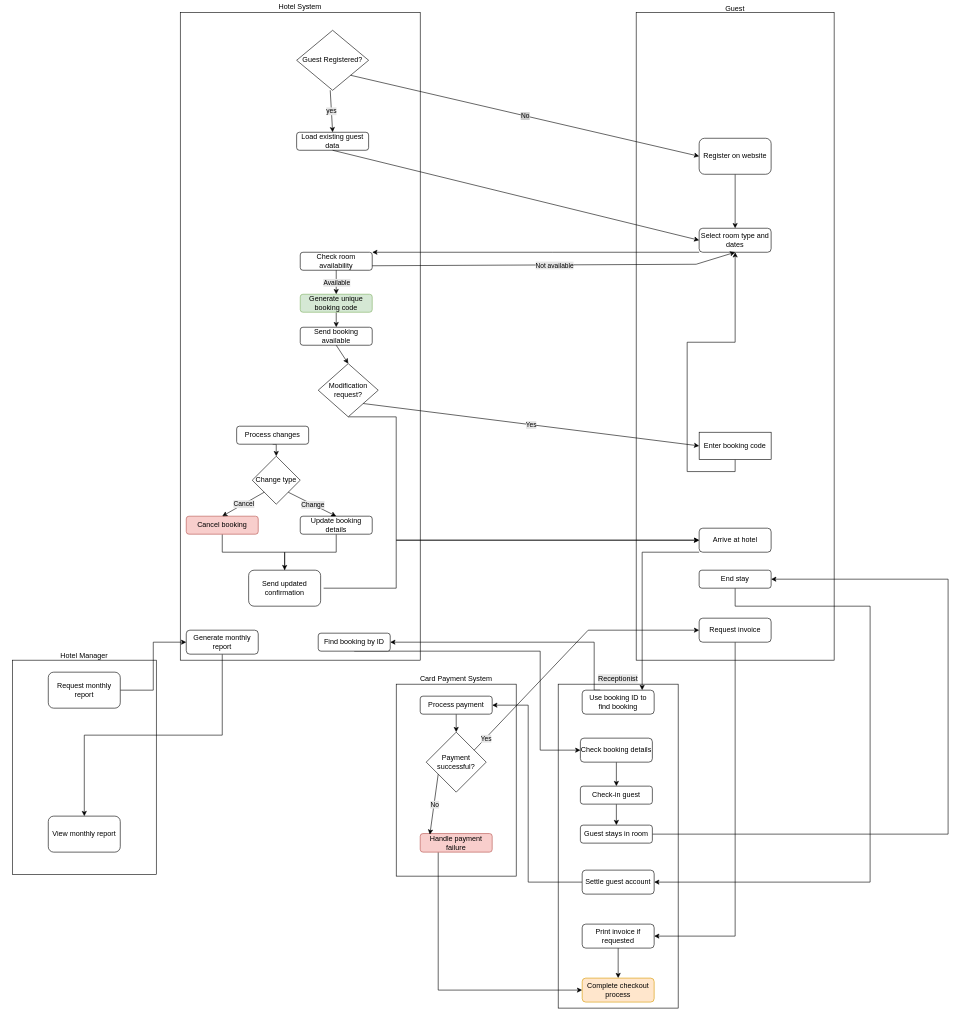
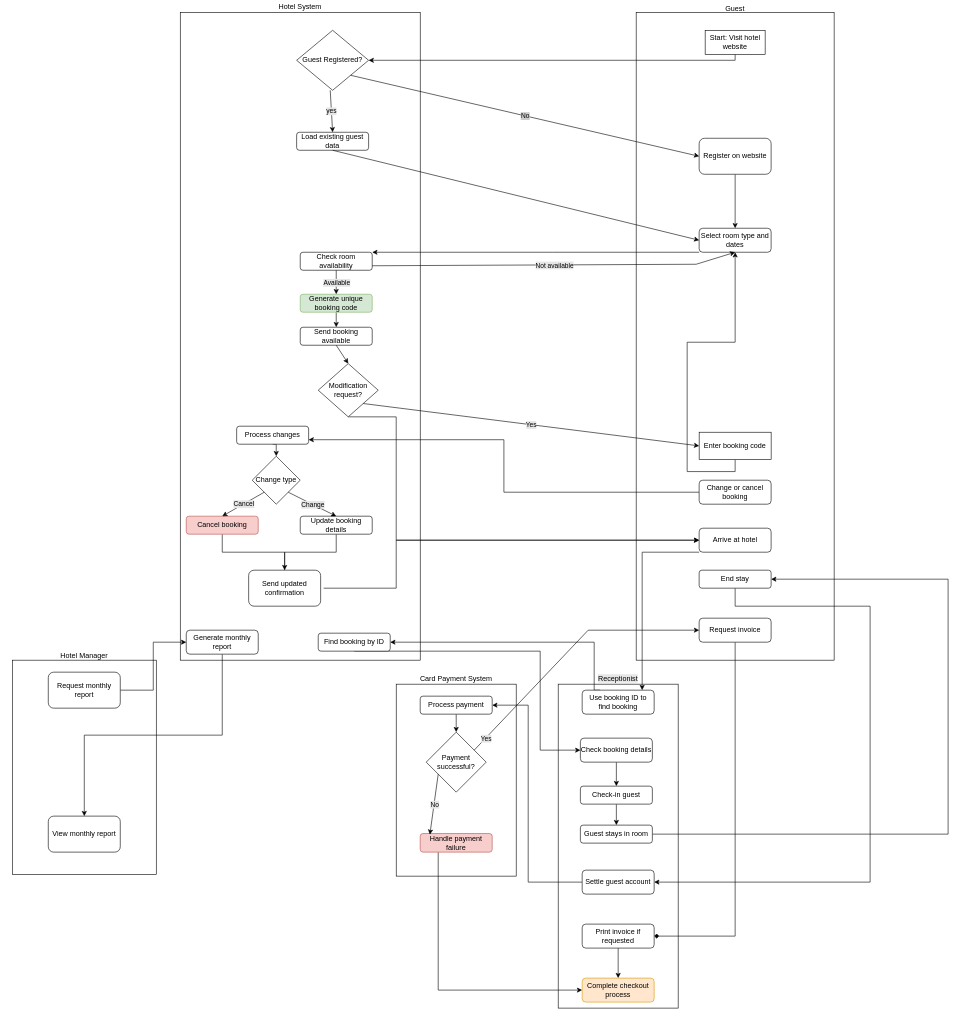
+ <mxCell id="8" value="Start: Visit hotel website" style="rounded=0;textShadow=0;whiteSpace=wrap;" parent="1" vertex="1"><mxGeometry x="1175" y="50" width="100" height="40" as="geometry" /></mxCell>
+ <mxCell id="7" style="edgeStyle=orthogonalEdgeStyle;rounded=0;orthogonalLoop=1;jettySize=auto;html=1;entryX=1;entryY=0.5;entryDx=0;entryDy=0;" edge="1" parent="1" source="8" target="9"><mxGeometry relative="1" as="geometry"><Array as="points"><mxPoint x="1225" y="100" /></Array></mxGeometry></mxCell>
+ <mxCell id="37" style="edgeStyle=orthogonalEdgeStyle;rounded=0;orthogonalLoop=1;jettySize=auto;html=1;exitX=0;exitY=0.5;exitDx=0;exitDy=0;entryX=1;entryY=0.75;entryDx=0;entryDy=0;" edge="1" parent="1" source="38" target="19"><mxGeometry relative="1" as="geometry" /></mxCell>
+ <mxCell id="38" value="Change or cancel booking" style="rounded=1;whiteSpace=wrap;html=1;" vertex="1" parent="1"><mxGeometry x="1165" y="800" width="120" height="40" as="geometry" /></mxCell>
- <mxCell id="43" style="edgeStyle=orthogonalEdgeStyle;rounded=0;orthogonalLoop=1;jettySize=auto;html=1;exitX=0.5;exitY=1;exitDx=0;exitDy=0;entryX=1;entryY=0.5;entryDx=0;entryDy=0;" edge="1" parent="1" source="44" target="56"><mxGeometry relative="1" as="geometry" /></mxCell>
+ <mxCell id="43" style="edgeStyle=orthogonalEdgeStyle;rounded=0;orthogonalLoop=1;jettySize=auto;html=1;exitX=0.5;exitY=1;exitDx=0;exitDy=0;entryX=1;entryY=0.5;entryDx=0;entryDy=0;endArrow=diamond;" edge="1" parent="1" source="44" target="56"><mxGeometry relative="1" as="geometry" /></mxCell>
